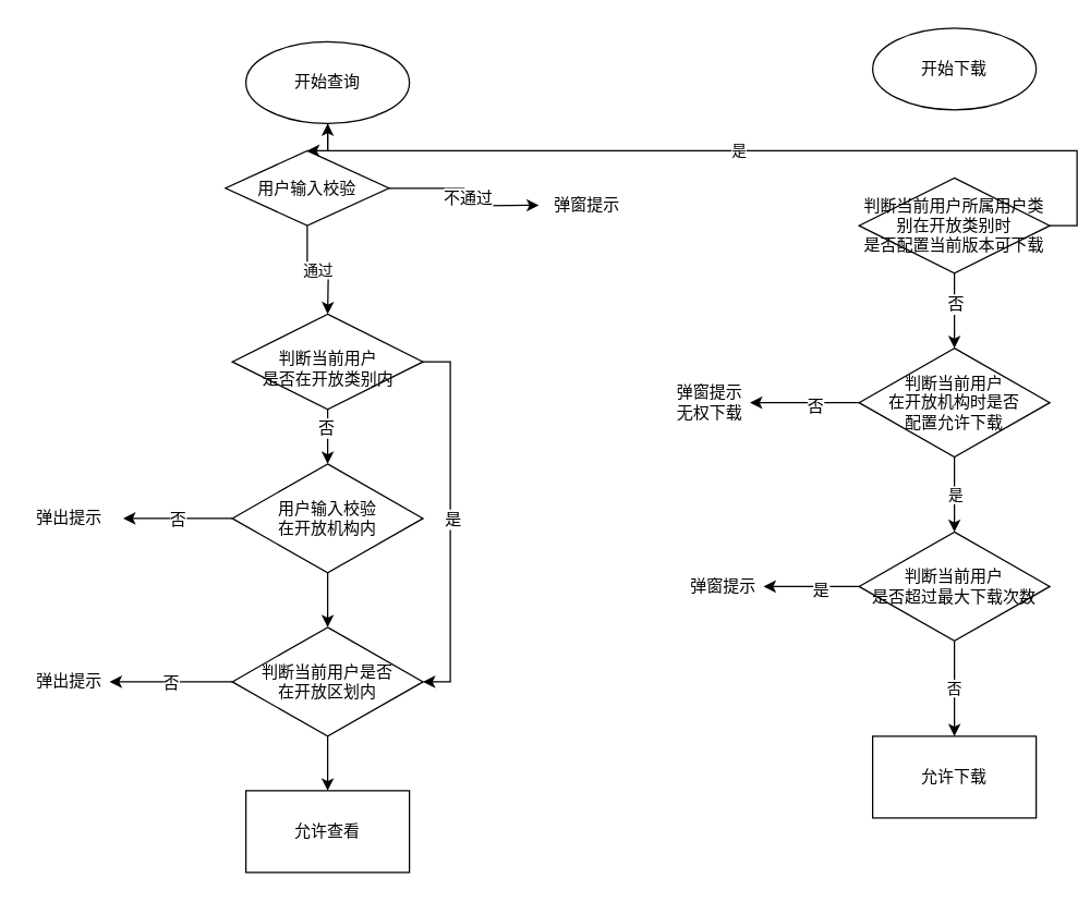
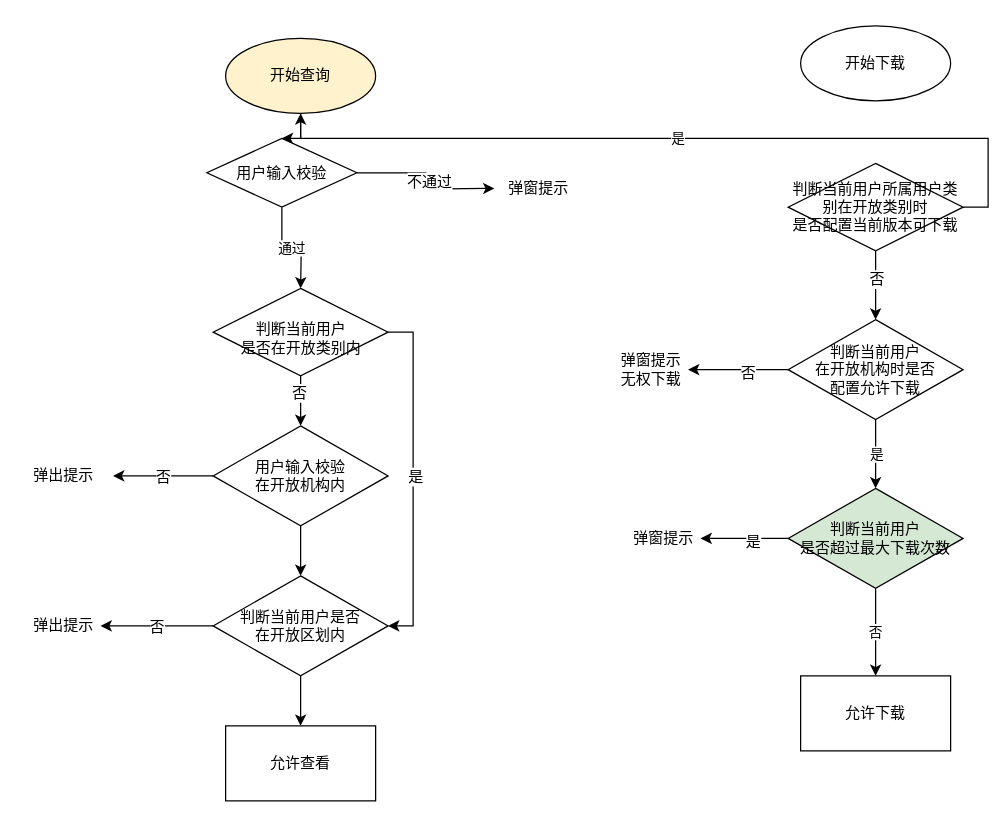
- <mxCell id="3" value="开始查询" style="ellipse;whiteSpace=wrap;html=1;" vertex="1" parent="1"><mxGeometry x="180" y="30" width="120" height="60" as="geometry" /></mxCell>
+ <mxCell id="3" value="开始查询" style="ellipse;whiteSpace=wrap;html=1;fillColor=#fff2cc;" vertex="1" parent="1"><mxGeometry x="180" y="30" width="120" height="60" as="geometry" /></mxCell>
- <mxCell id="36" value="判断当前用户&lt;br&gt;是否超过最大下载次数" style="rhombus;whiteSpace=wrap;html=1;" vertex="1" parent="1"><mxGeometry x="630" y="390" width="140" height="80" as="geometry" /></mxCell>
+ <mxCell id="36" value="判断当前用户&lt;br&gt;是否超过最大下载次数" style="rhombus;whiteSpace=wrap;html=1;fillColor=#d5e8d4;" vertex="1" parent="1"><mxGeometry x="630" y="390" width="140" height="80" as="geometry" /></mxCell>
